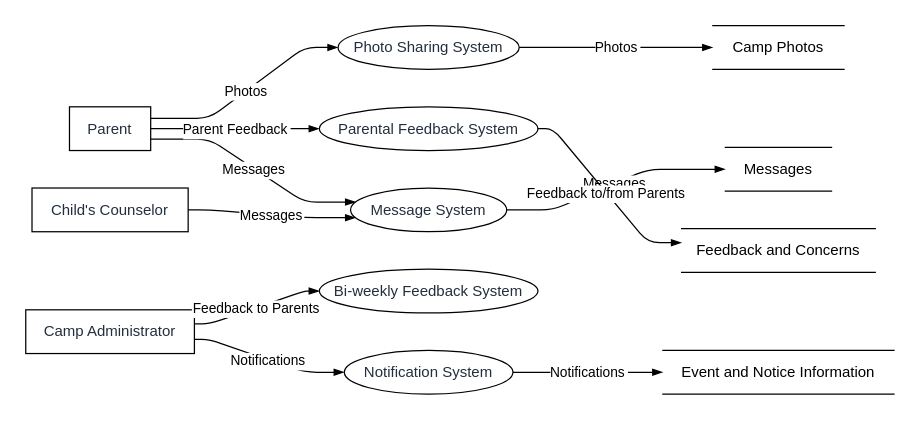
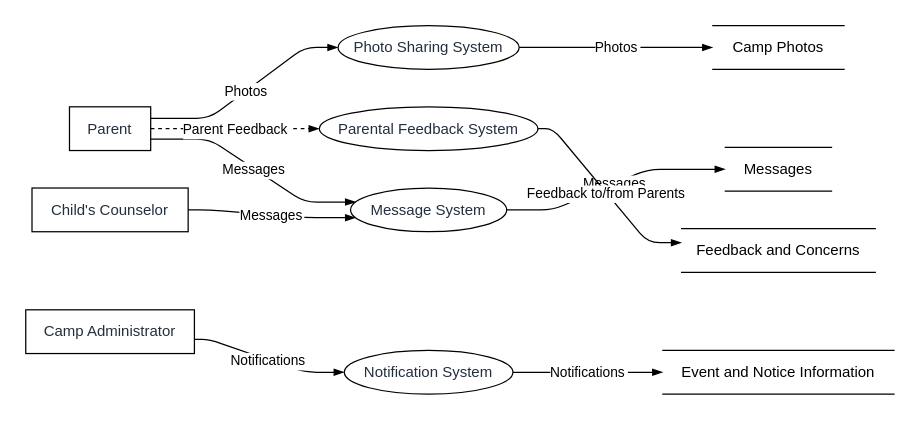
- <mxCell id="20" value="Parent Feedback" style="endArrow=blockThin;endFill=1;fontSize=11;orthogonal=1;noEdgeStyle=1;" edge="1" parent="1" source="2" target="10"><mxGeometry relative="1" as="geometry"><Array as="points"><mxPoint x="169" y="102.5" /><mxPoint x="243" y="102.5" /></Array></mxGeometry></mxCell>
+ <mxCell id="20" value="Parent Feedback" style="endArrow=blockThin;endFill=1;fontSize=11;orthogonal=1;noEdgeStyle=1;dashed=1;" edge="1" parent="1" source="2" target="10"><mxGeometry relative="1" as="geometry"><Array as="points"><mxPoint x="169" y="102.5" /><mxPoint x="243" y="102.5" /></Array></mxGeometry></mxCell>
- <mxCell id="9" value="Bi-weekly Feedback System" style="shape=ellipse;perimeter=ellipsePerimeter;whiteSpace=wrap;html=1;fillColor=#ffffff;strokeColor=#000000;align=center;verticalAlign=middle;fontColor=#232F3E;" vertex="1" parent="1"><mxGeometry x="255" y="215" width="175" height="35" as="geometry" /></mxCell>
- <mxCell id="19" value="Feedback to Parents" style="endArrow=blockThin;endFill=1;fontSize=11;orthogonal=1;noEdgeStyle=1;" edge="1" parent="1" source="4" target="9"><mxGeometry relative="1" as="geometry"><Array as="points"><mxPoint x="167" y="258.75" /><mxPoint x="243" y="232.5" /></Array></mxGeometry></mxCell>
